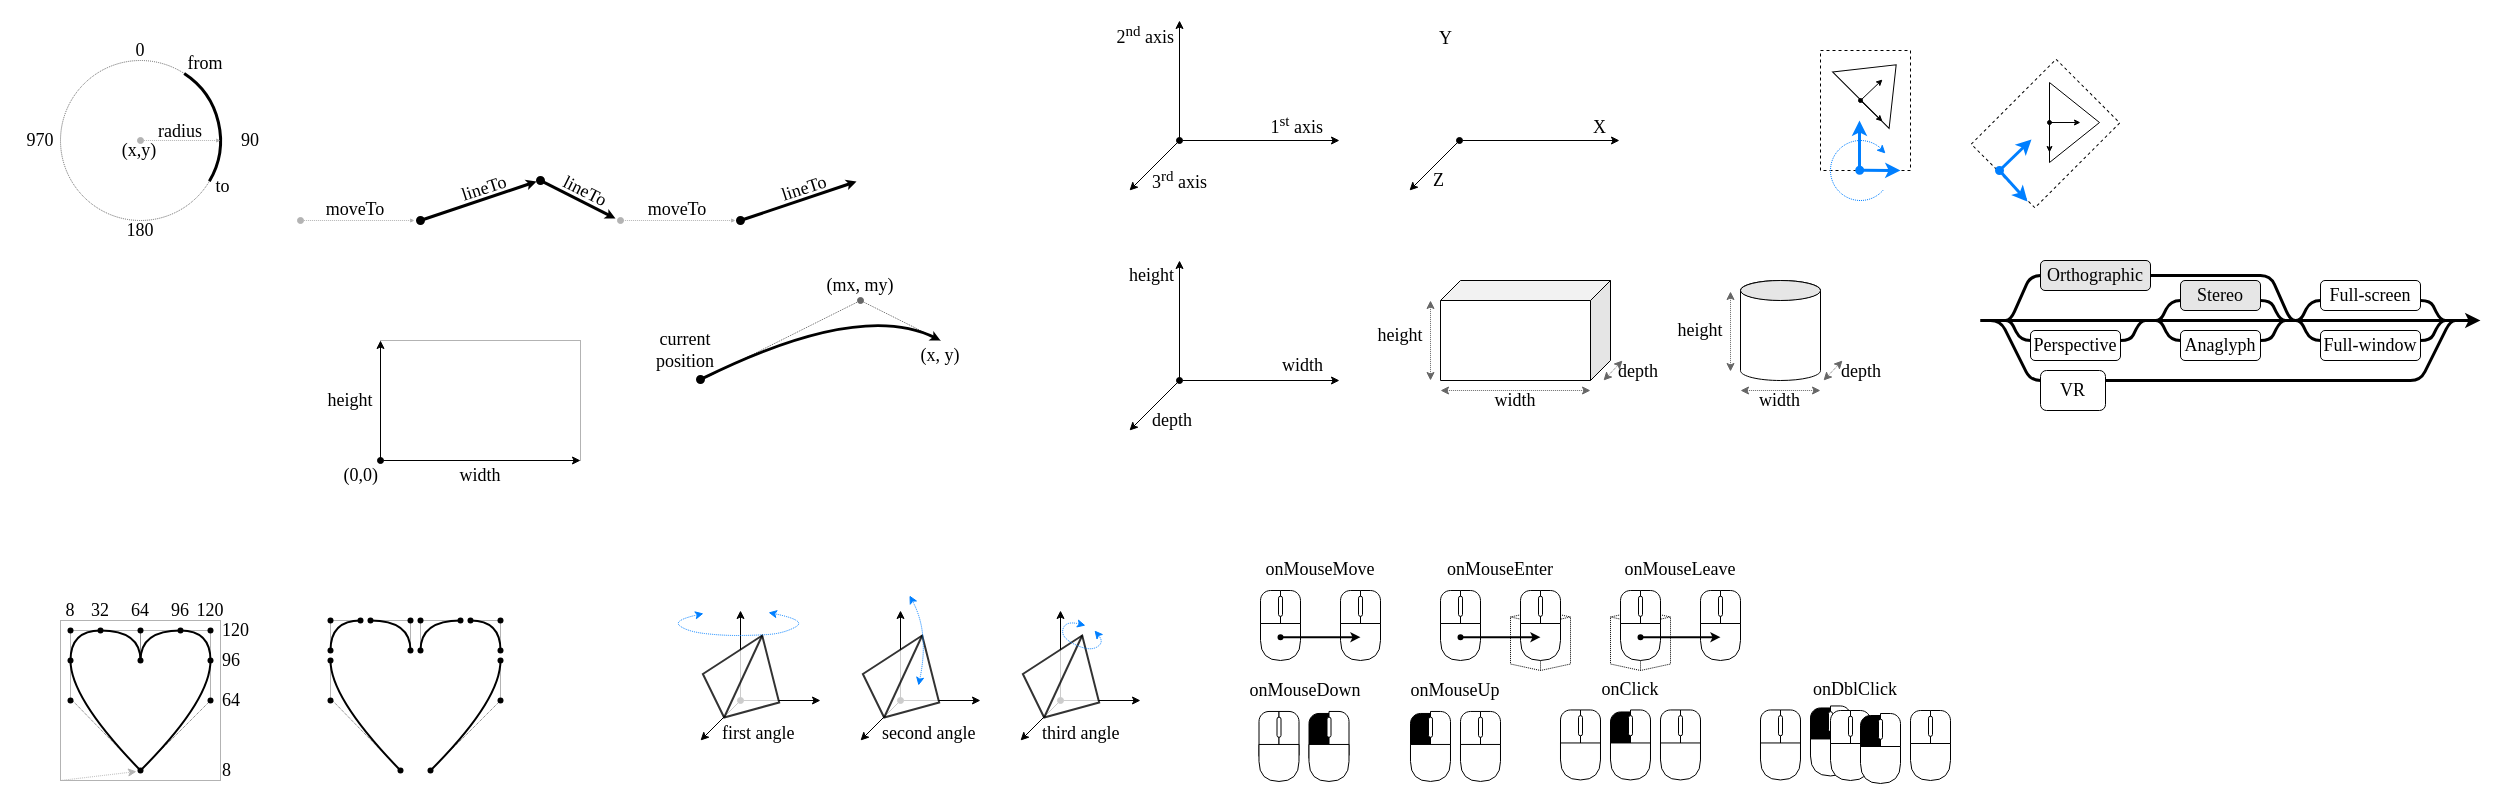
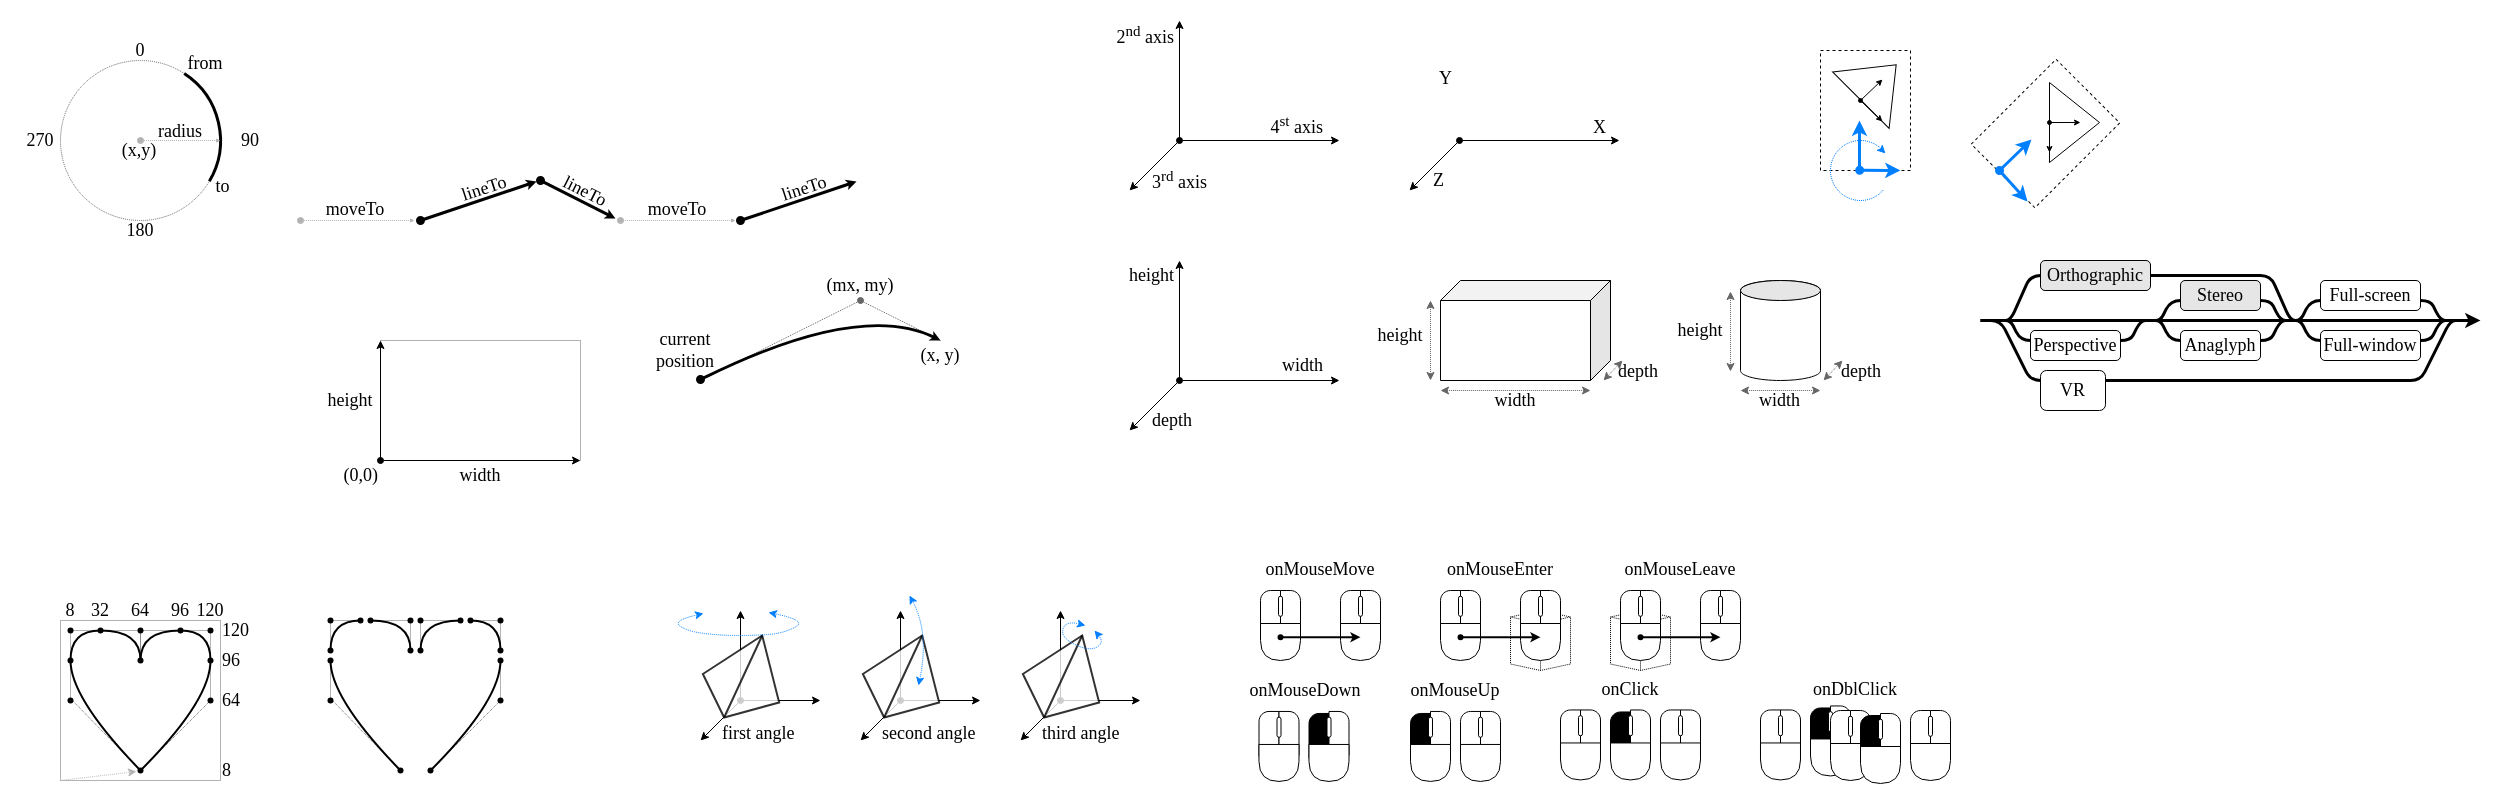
- <mxCell id="15" value="Y" style="text;html=1;strokeColor=none;fillColor=none;align=right;verticalAlign=middle;whiteSpace=wrap;rounded=0;fontFamily=Calibri;fontSize=18;" parent="1" vertex="1"><mxGeometry x="1434" y="23" width="20" height="30" as="geometry" /></mxCell>
+ <mxCell id="15" value="Y" style="text;html=1;strokeColor=none;fillColor=none;align=right;verticalAlign=middle;whiteSpace=wrap;rounded=0;fontFamily=Calibri;fontSize=18;" parent="1" vertex="1"><mxGeometry x="1434" y="63" width="20" height="30" as="geometry" /></mxCell>
- <mxCell id="9" value="1&lt;sup&gt;st&lt;/sup&gt; axis" style="text;html=1;strokeColor=none;fillColor=none;align=right;verticalAlign=middle;whiteSpace=wrap;rounded=0;fontFamily=Calibri;fontSize=18;" parent="1" vertex="1"><mxGeometry x="1270" y="110" width="55" height="30" as="geometry" /></mxCell>
+ <mxCell id="9" value="4&lt;sup&gt;st&lt;/sup&gt; axis" style="text;html=1;strokeColor=none;fillColor=none;align=right;verticalAlign=middle;whiteSpace=wrap;rounded=0;fontFamily=Calibri;fontSize=18;" parent="1" vertex="1"><mxGeometry x="1270" y="110" width="55" height="30" as="geometry" /></mxCell>
- <mxCell id="108" value="970" style="text;html=1;strokeColor=none;fillColor=none;align=center;verticalAlign=middle;whiteSpace=wrap;rounded=0;fontFamily=Calibri;fontSize=18;" parent="1" vertex="1"><mxGeometry x="20" y="130" width="40" height="20" as="geometry" /></mxCell>
+ <mxCell id="108" value="270" style="text;html=1;strokeColor=none;fillColor=none;align=center;verticalAlign=middle;whiteSpace=wrap;rounded=0;fontFamily=Calibri;fontSize=18;" parent="1" vertex="1"><mxGeometry x="20" y="130" width="40" height="20" as="geometry" /></mxCell>
